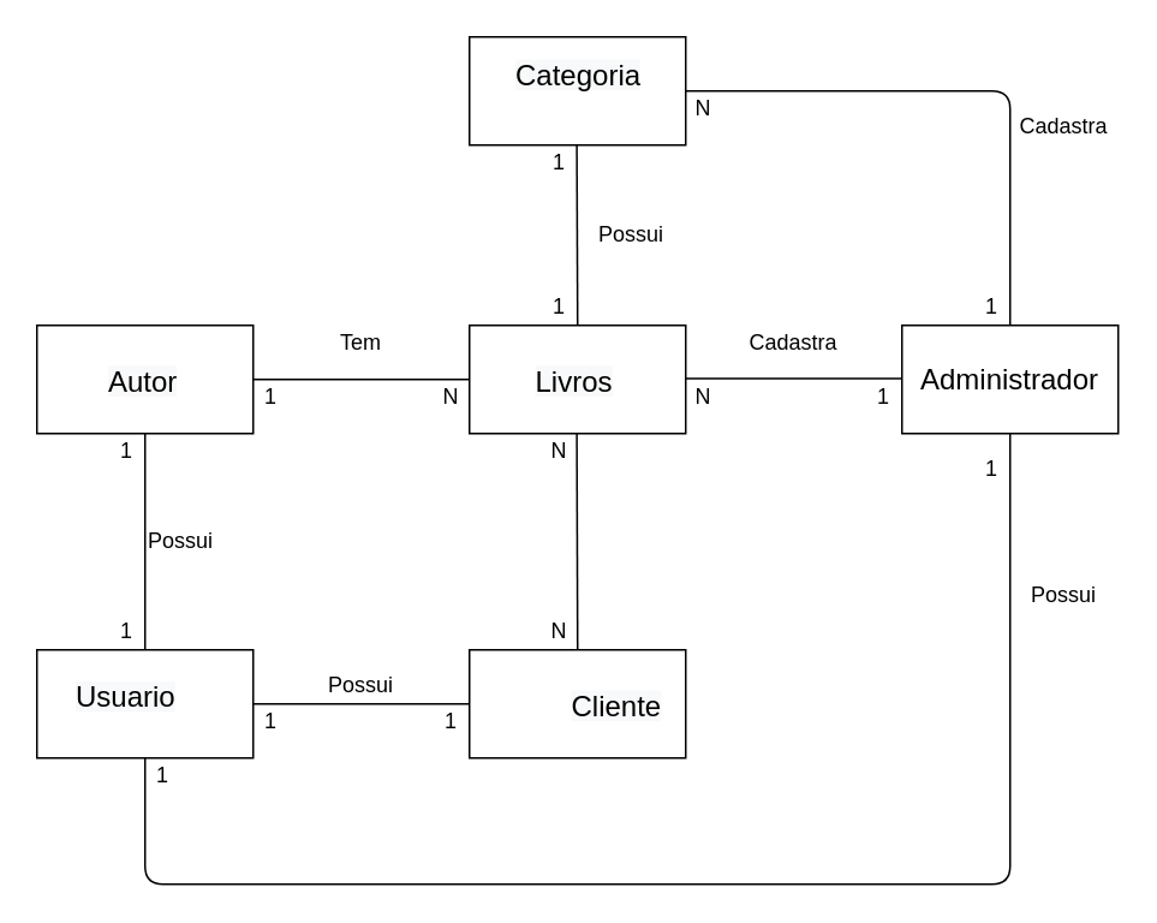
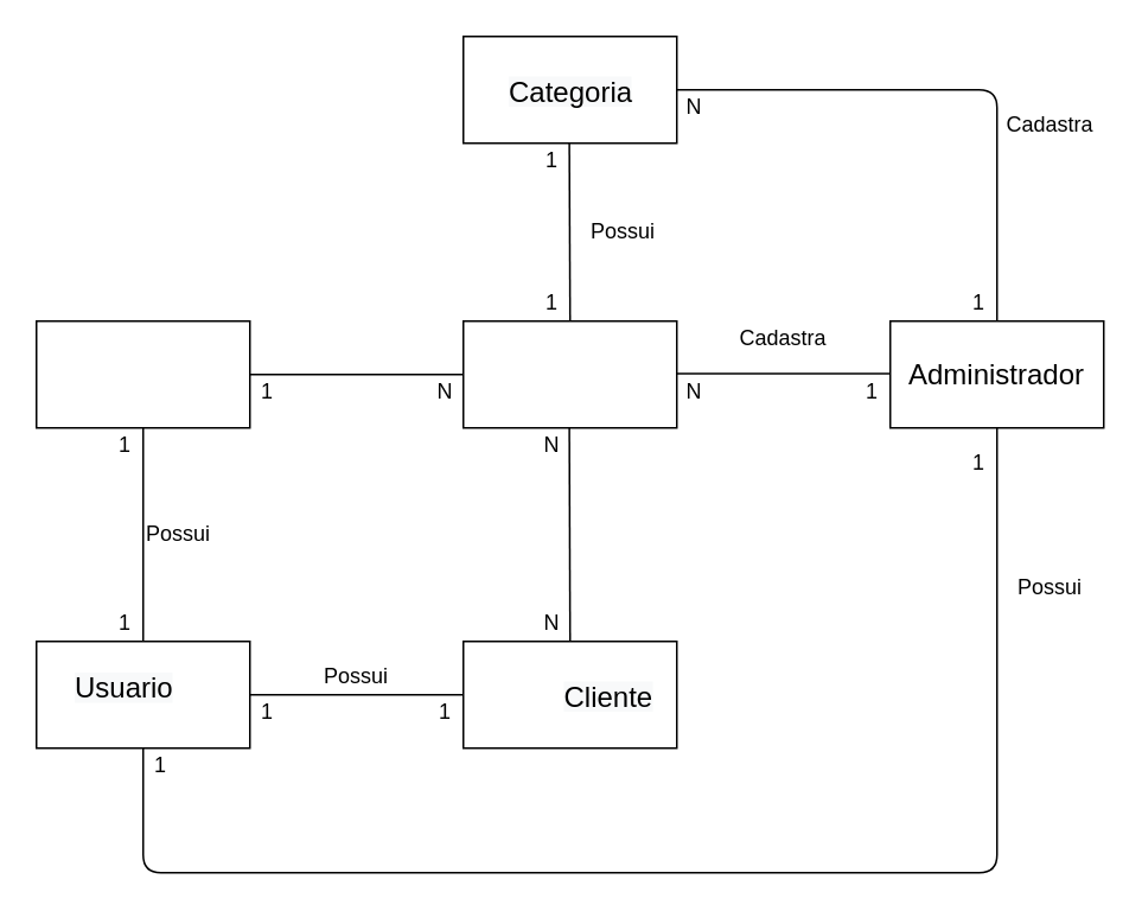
- <mxCell id="24" value="&lt;span style=&quot;color: rgb(0 , 0 , 0) ; font-family: &amp;#34;helvetica&amp;#34; ; font-size: 16px ; font-style: normal ; font-weight: 400 ; letter-spacing: normal ; text-align: center ; text-indent: 0px ; text-transform: none ; word-spacing: 0px ; background-color: rgb(248 , 249 , 250) ; display: inline ; float: none&quot;&gt;Categoria&lt;br&gt;&lt;br&gt;&lt;/span&gt;" style="text;whiteSpace=wrap;html=1;" vertex="1" parent="1"><mxGeometry x="283.75" y="25" width="72.5" height="30" as="geometry" /></mxCell>
+ <mxCell id="24" value="&lt;span style=&quot;color: rgb(0 , 0 , 0) ; font-family: &amp;#34;helvetica&amp;#34; ; font-size: 16px ; font-style: normal ; font-weight: 400 ; letter-spacing: normal ; text-align: center ; text-indent: 0px ; text-transform: none ; word-spacing: 0px ; background-color: rgb(248 , 249 , 250) ; display: inline ; float: none&quot;&gt;Categoria&lt;br&gt;&lt;br&gt;&lt;/span&gt;" style="text;whiteSpace=wrap;html=1;" vertex="1" parent="1"><mxGeometry x="283.75" y="35" width="72.5" height="30" as="geometry" /></mxCell>
- <mxCell id="16" value="Tem" style="text;html=1;strokeColor=none;fillColor=none;align=center;verticalAlign=middle;whiteSpace=wrap;rounded=0;" vertex="1" parent="1"><mxGeometry x="180" y="180" width="40" height="20" as="geometry" /></mxCell>
- <mxCell id="7" value="&lt;span style=&quot;color: rgb(0 , 0 , 0) ; font-family: &amp;#34;helvetica&amp;#34; ; font-size: 16px ; font-style: normal ; font-weight: 400 ; letter-spacing: normal ; text-align: center ; text-indent: 0px ; text-transform: none ; word-spacing: 0px ; background-color: rgb(248 , 249 , 250) ; display: inline ; float: none&quot;&gt;Autor&lt;/span&gt;" style="text;whiteSpace=wrap;html=1;" vertex="1" parent="1"><mxGeometry x="57.5" y="195" width="45" height="30" as="geometry" /></mxCell>
- <mxCell id="8" value="&lt;span style=&quot;color: rgb(0 , 0 , 0) ; font-family: &amp;#34;helvetica&amp;#34; ; font-size: 16px ; font-style: normal ; font-weight: 400 ; letter-spacing: normal ; text-align: center ; text-indent: 0px ; text-transform: none ; word-spacing: 0px ; background-color: rgb(248 , 249 , 250) ; display: inline ; float: none&quot;&gt;Livros&lt;br&gt;&lt;br&gt;&lt;/span&gt;" style="text;whiteSpace=wrap;html=1;" vertex="1" parent="1"><mxGeometry x="295" y="195" width="50" height="30" as="geometry" /></mxCell>
